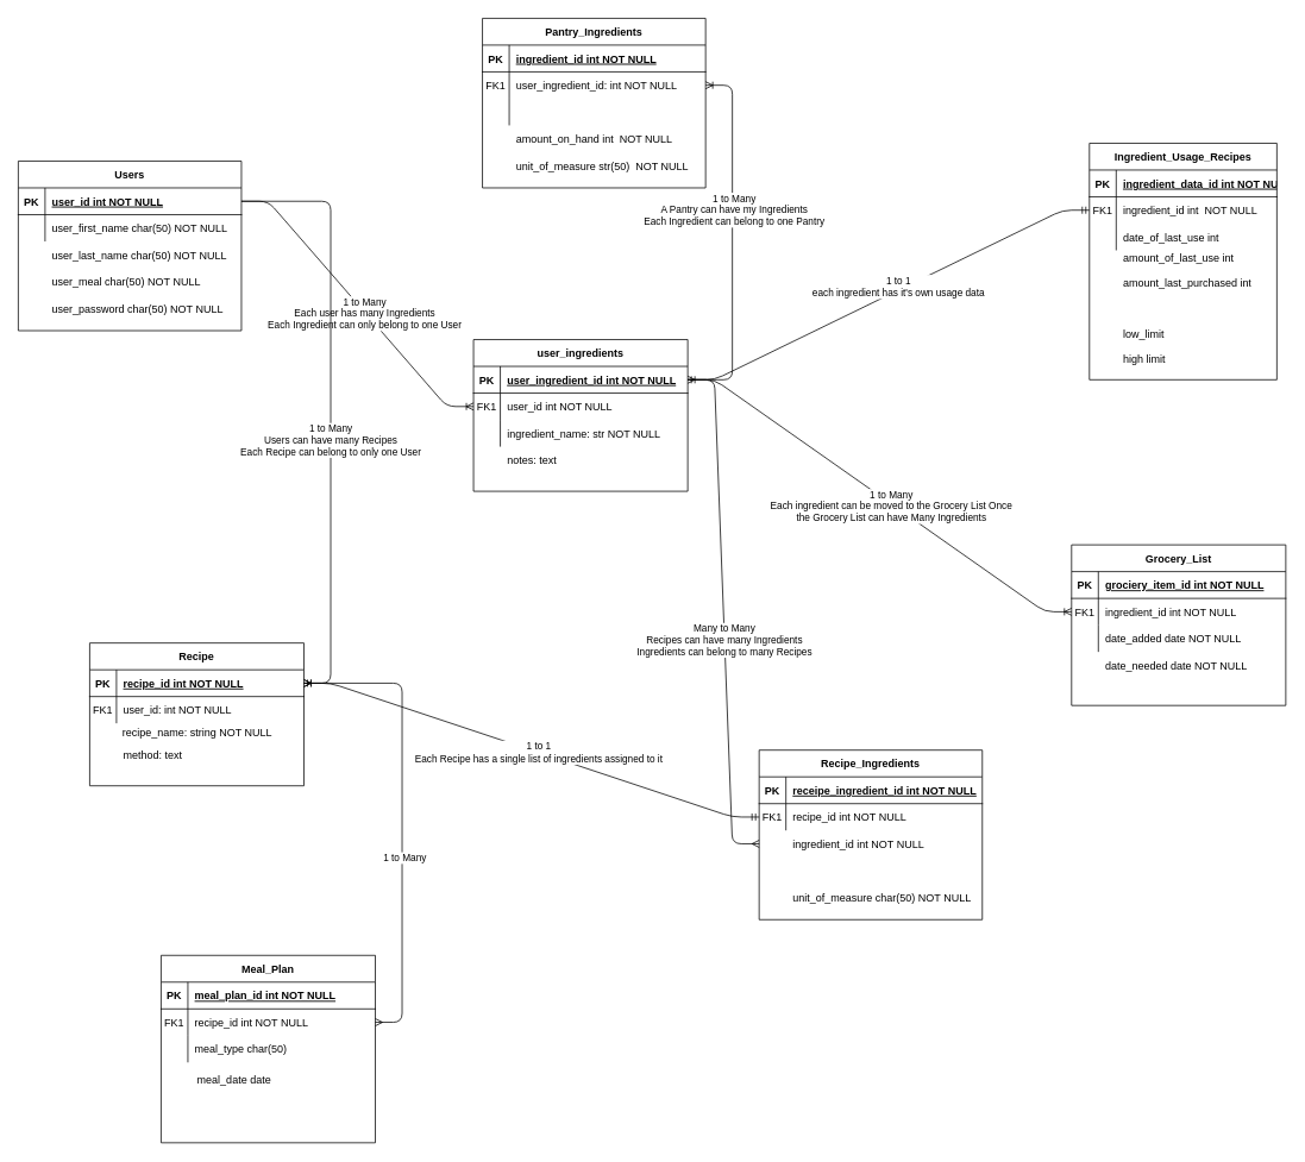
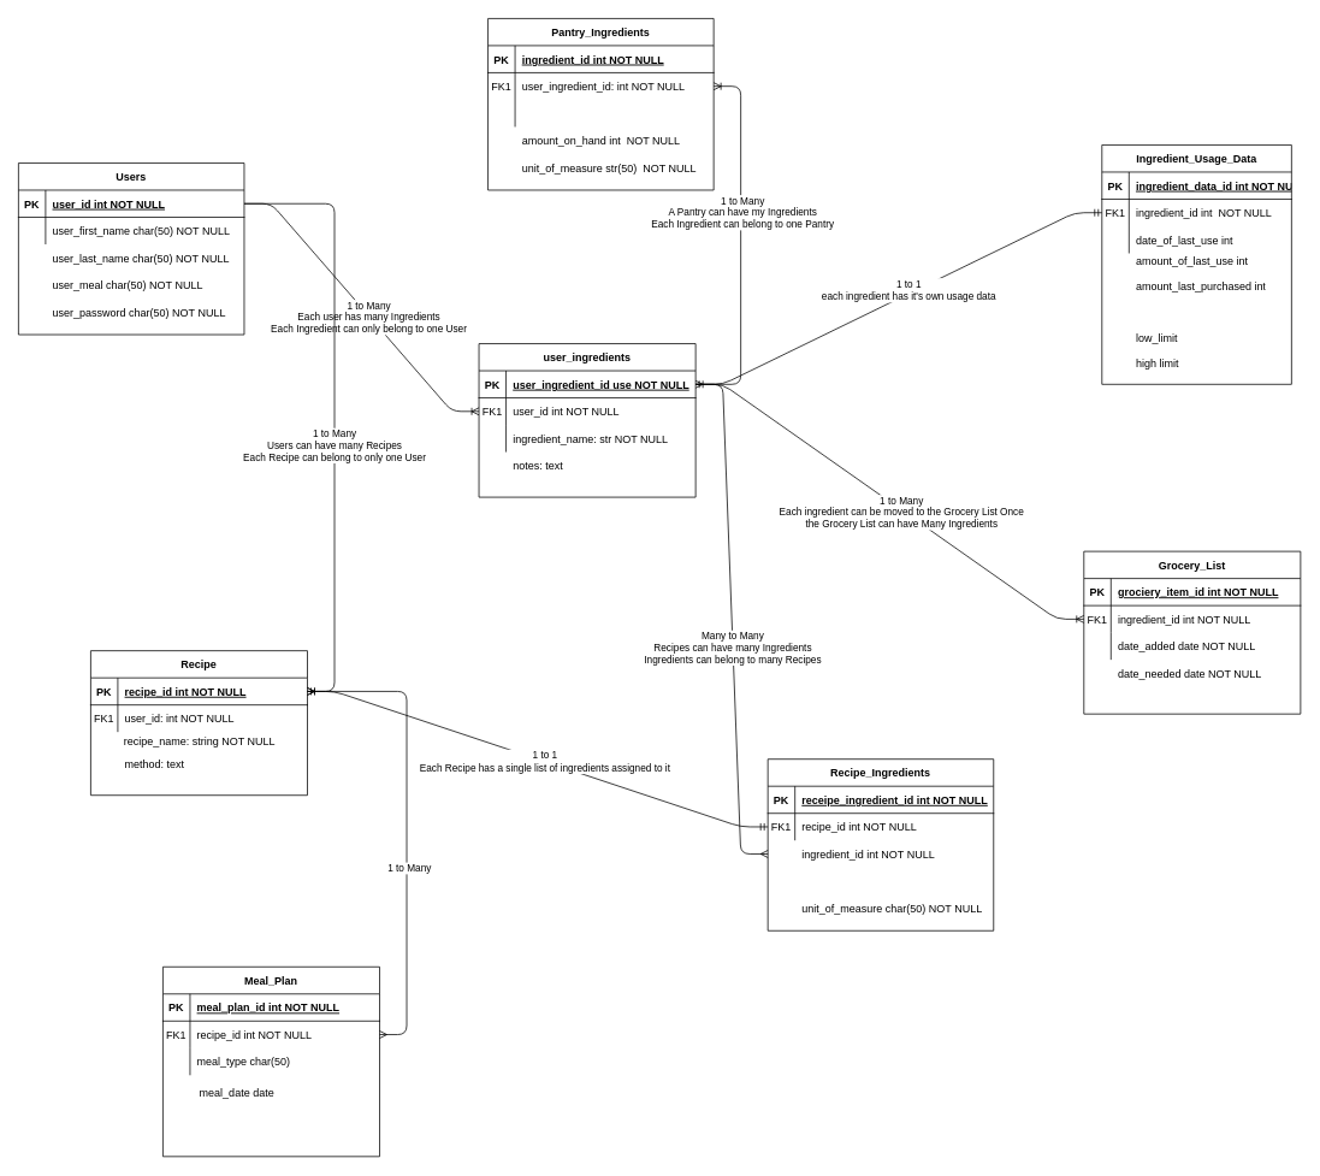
- <mxCell id="14" value="Ingredient_Usage_Recipes" style="shape=table;startSize=30;container=1;collapsible=1;childLayout=tableLayout;fixedRows=1;rowLines=0;fontStyle=1;align=center;resizeLast=1;" vertex="1" parent="13"><mxGeometry width="210" height="265" as="geometry" /></mxCell>
+ <mxCell id="14" value="Ingredient_Usage_Data" style="shape=table;startSize=30;container=1;collapsible=1;childLayout=tableLayout;fixedRows=1;rowLines=0;fontStyle=1;align=center;resizeLast=1;" vertex="1" parent="13"><mxGeometry width="210" height="265" as="geometry" /></mxCell>
- <mxCell id="67" value="user_ingredient_id int NOT NULL " style="shape=partialRectangle;overflow=hidden;connectable=0;fillColor=none;top=0;left=0;bottom=0;right=0;align=left;spacingLeft=6;fontStyle=5;" vertex="1" parent="65"><mxGeometry x="30" width="210" height="30" as="geometry" /></mxCell>
+ <mxCell id="67" value="user_ingredient_id use NOT NULL " style="shape=partialRectangle;overflow=hidden;connectable=0;fillColor=none;top=0;left=0;bottom=0;right=0;align=left;spacingLeft=6;fontStyle=5;" vertex="1" parent="65"><mxGeometry x="30" width="210" height="30" as="geometry" /></mxCell>
